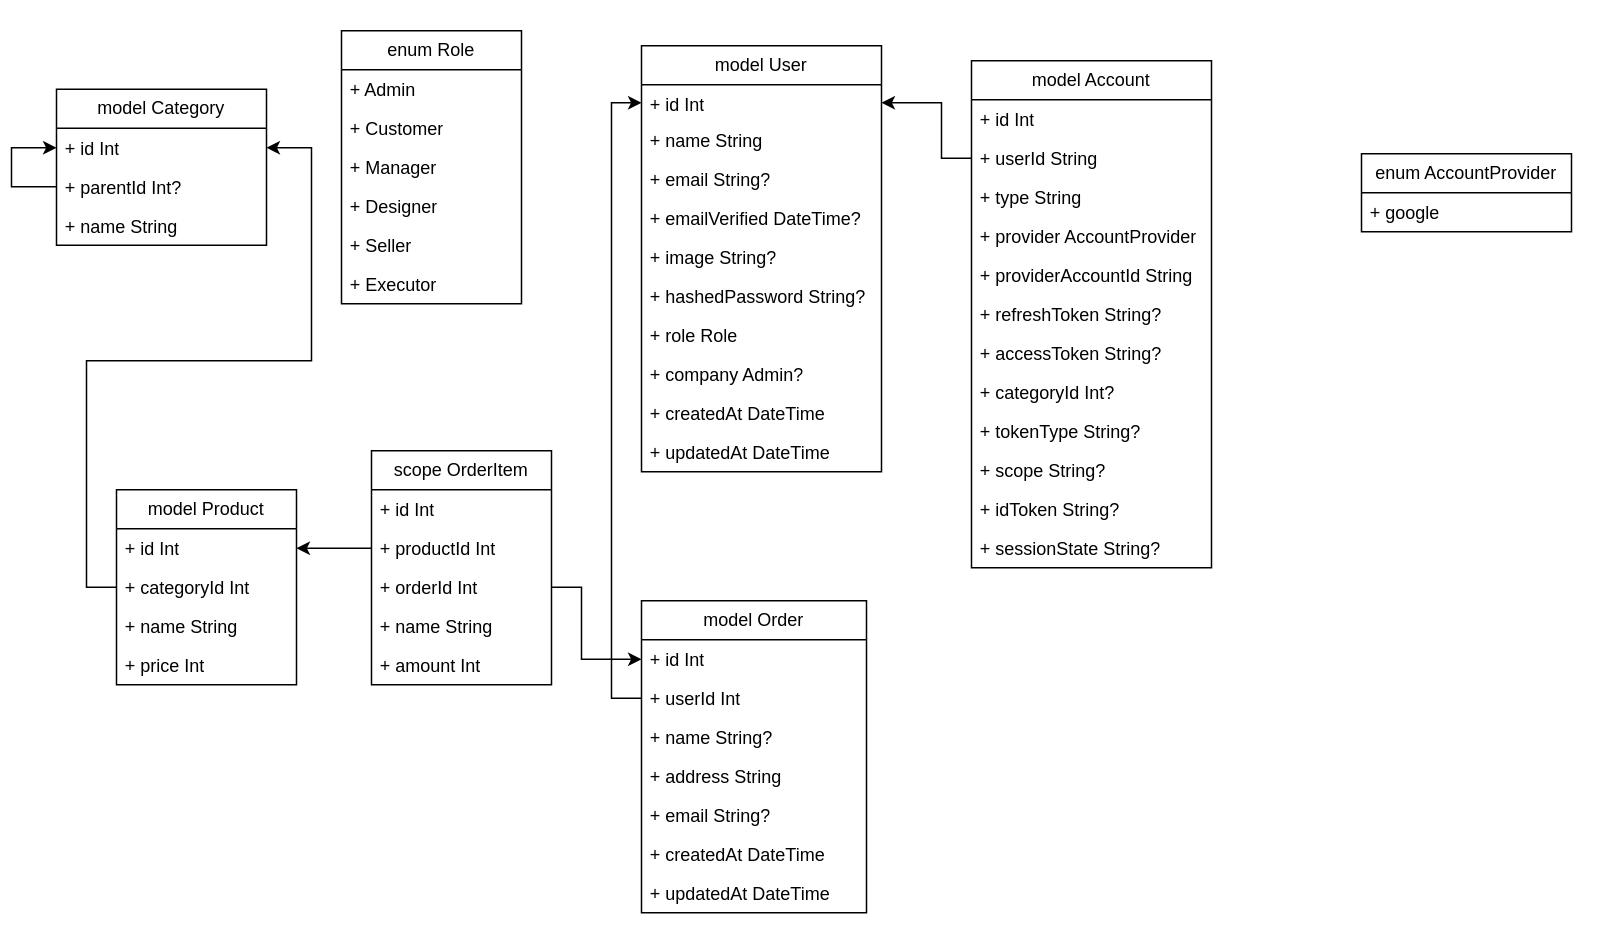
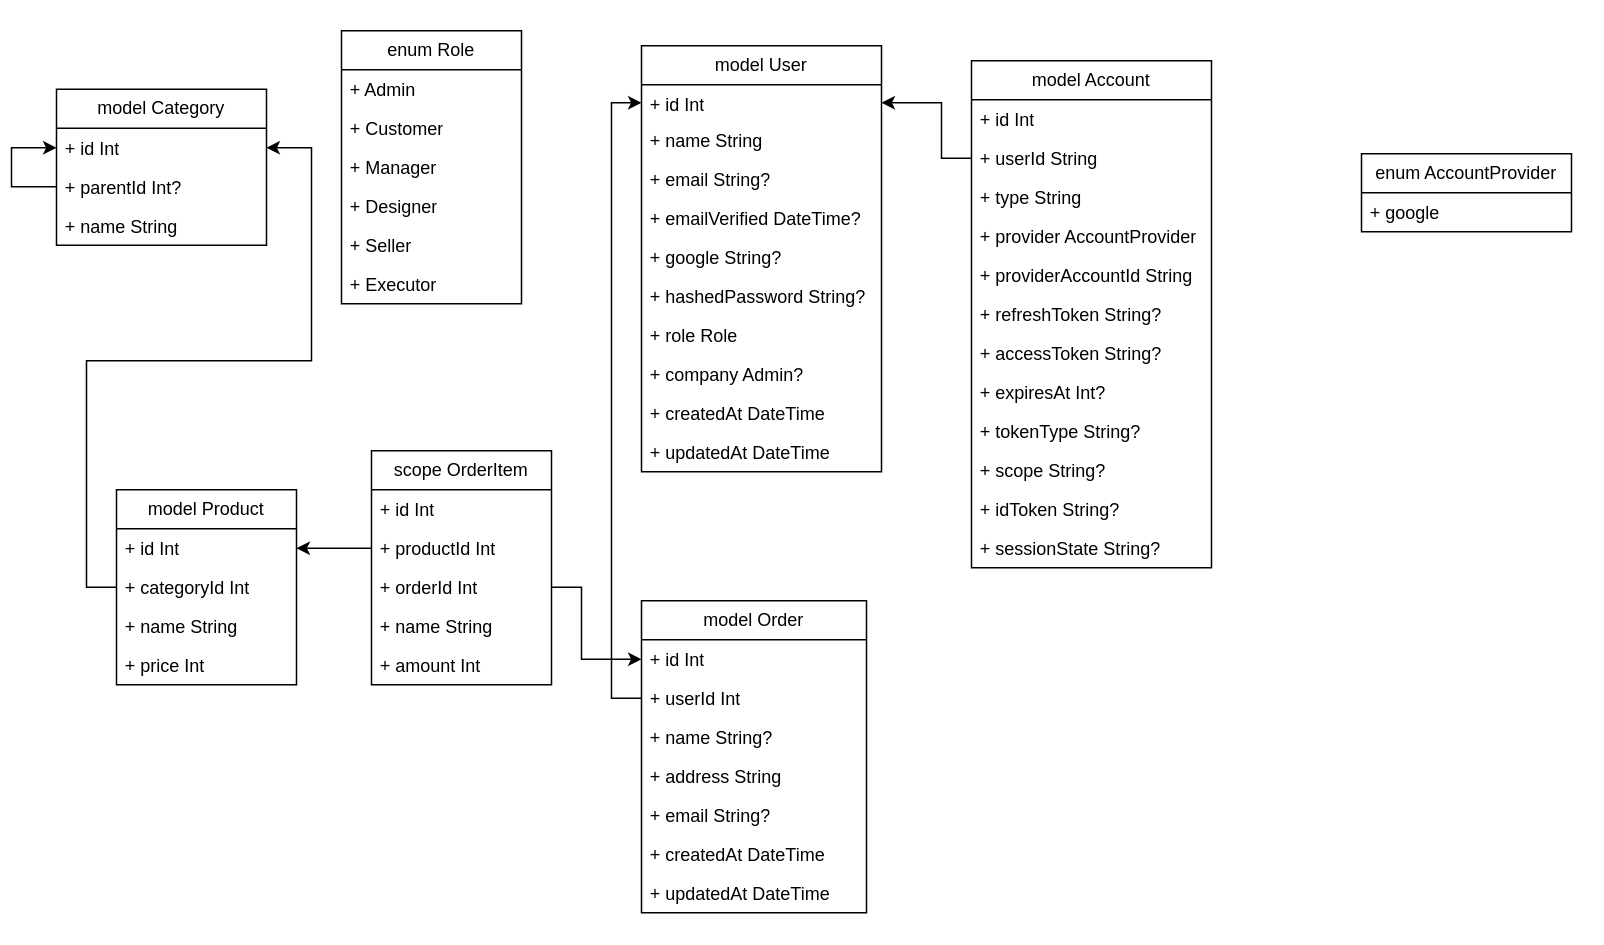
- <mxCell id="7" value="+ image String?" style="text;strokeColor=none;fillColor=none;align=left;verticalAlign=top;spacingLeft=4;spacingRight=4;overflow=hidden;rotatable=0;points=[[0,0.5],[1,0.5]];portConstraint=eastwest;whiteSpace=wrap;html=1;" parent="2" vertex="1"><mxGeometry y="128" width="160" height="26" as="geometry" /></mxCell>
+ <mxCell id="7" value="+ google String?" style="text;strokeColor=none;fillColor=none;align=left;verticalAlign=top;spacingLeft=4;spacingRight=4;overflow=hidden;rotatable=0;points=[[0,0.5],[1,0.5]];portConstraint=eastwest;whiteSpace=wrap;html=1;" parent="2" vertex="1"><mxGeometry y="128" width="160" height="26" as="geometry" /></mxCell>
- <mxCell id="29" value="+ categoryId Int?" style="text;strokeColor=none;fillColor=none;align=left;verticalAlign=top;spacingLeft=4;spacingRight=4;overflow=hidden;rotatable=0;points=[[0,0.5],[1,0.5]];portConstraint=eastwest;whiteSpace=wrap;html=1;" parent="21" vertex="1"><mxGeometry y="208" width="160" height="26" as="geometry" /></mxCell>
+ <mxCell id="29" value="+ expiresAt Int?" style="text;strokeColor=none;fillColor=none;align=left;verticalAlign=top;spacingLeft=4;spacingRight=4;overflow=hidden;rotatable=0;points=[[0,0.5],[1,0.5]];portConstraint=eastwest;whiteSpace=wrap;html=1;" parent="21" vertex="1"><mxGeometry y="208" width="160" height="26" as="geometry" /></mxCell>
